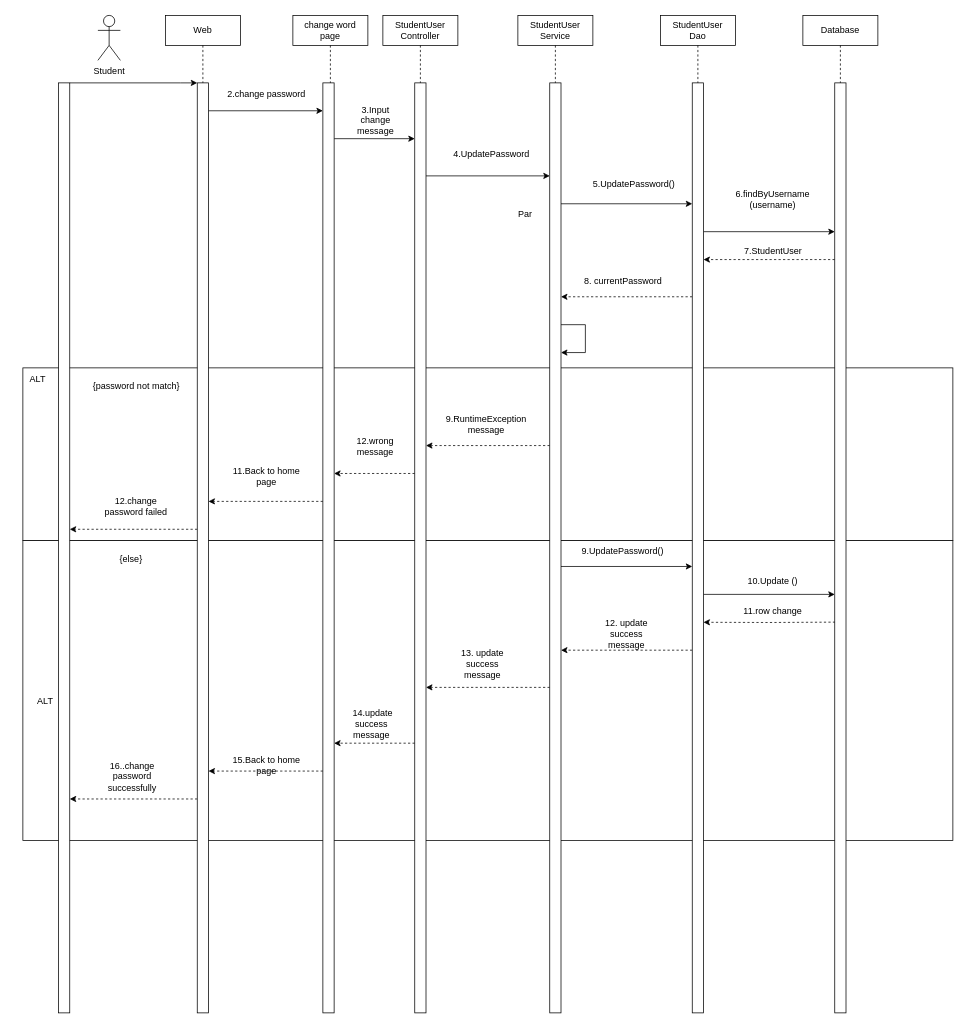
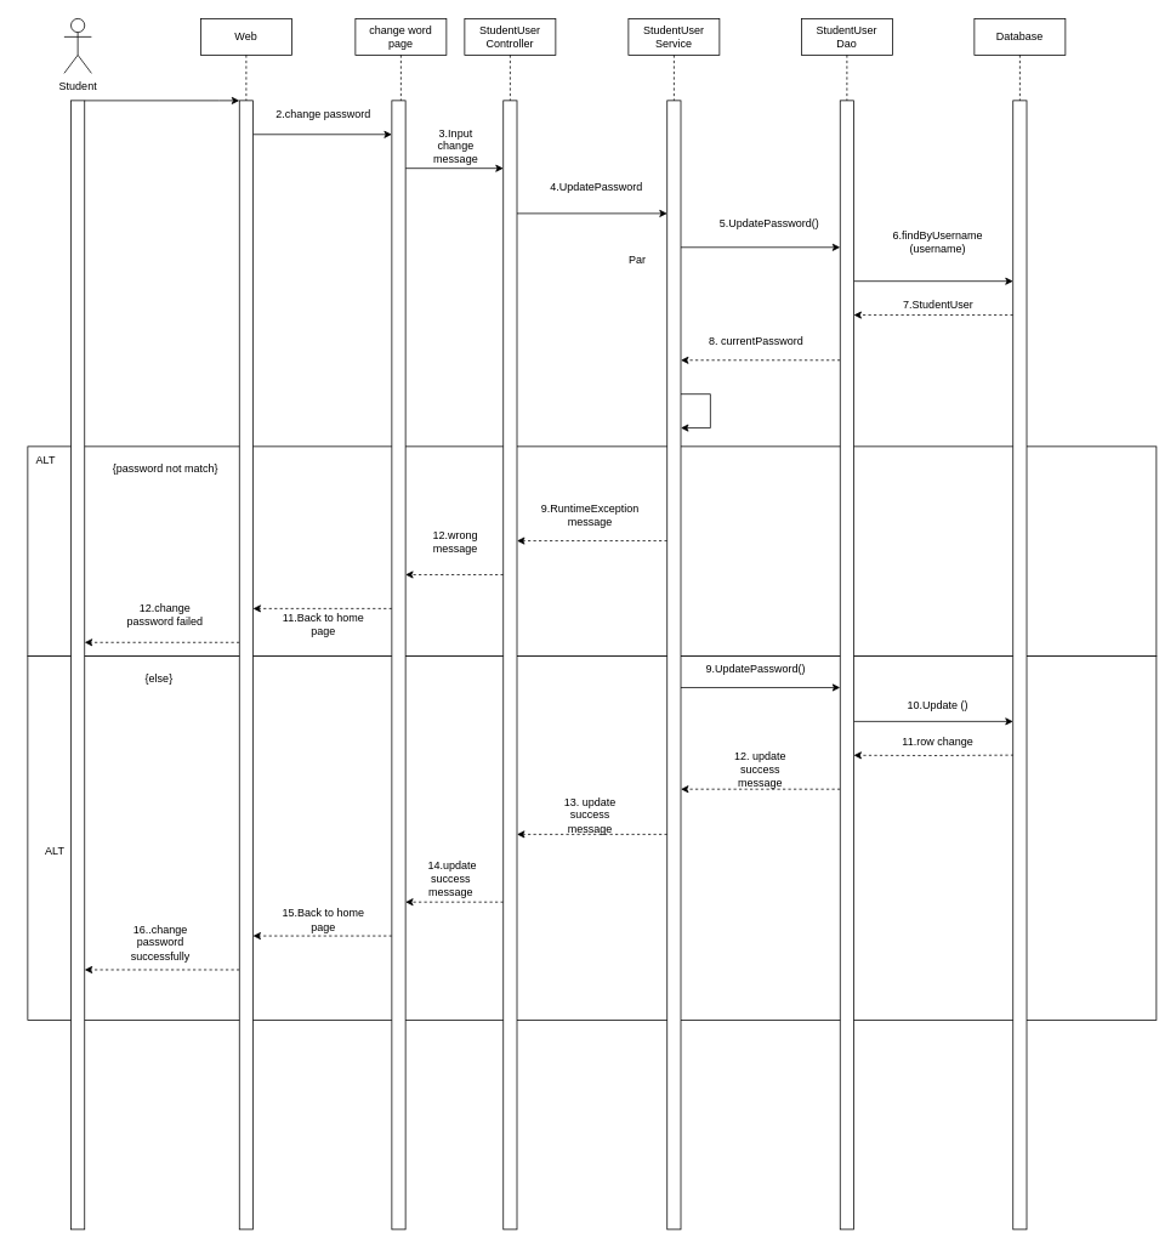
- <mxCell id="8" value="Student" style="shape=umlActor;verticalLabelPosition=bottom;verticalAlign=top;html=1;outlineConnect=0;" parent="1" vertex="1"><mxGeometry x="130" y="20" width="30" height="60" as="geometry" /></mxCell>
+ <mxCell id="8" value="Student" style="shape=umlActor;verticalLabelPosition=bottom;verticalAlign=top;html=1;outlineConnect=0;" parent="1" vertex="1"><mxGeometry x="70" y="20" width="30" height="60" as="geometry" /></mxCell>
- <mxCell id="16" value="11.Back to home page" style="text;html=1;strokeColor=none;fillColor=none;align=center;verticalAlign=middle;whiteSpace=wrap;rounded=0;" parent="1" vertex="1"><mxGeometry x="300" y="620" width="110" height="30" as="geometry" /></mxCell>
+ <mxCell id="16" value="11.Back to home page" style="text;html=1;strokeColor=none;fillColor=none;align=center;verticalAlign=middle;whiteSpace=wrap;rounded=0;" parent="1" vertex="1"><mxGeometry x="300" y="670" width="110" height="30" as="geometry" /></mxCell>
- <mxCell id="60" value="13.&amp;nbsp;update success&lt;br&gt;message" style="text;html=1;strokeColor=none;fillColor=none;align=center;verticalAlign=middle;whiteSpace=wrap;rounded=0;" parent="1" vertex="1"><mxGeometry x="612.5" y="870" width="60" height="30" as="geometry" /></mxCell>
+ <mxCell id="60" value="13.&amp;nbsp;update success&lt;br&gt;message" style="text;html=1;strokeColor=none;fillColor=none;align=center;verticalAlign=middle;whiteSpace=wrap;rounded=0;" parent="1" vertex="1"><mxGeometry x="617.5" y="880" width="60" height="30" as="geometry" /></mxCell>
- <mxCell id="52" value="15.Back to home page" style="text;html=1;strokeColor=none;fillColor=none;align=center;verticalAlign=middle;whiteSpace=wrap;rounded=0;" parent="1" vertex="1"><mxGeometry x="300" y="1005" width="110" height="30" as="geometry" /></mxCell>
+ <mxCell id="52" value="15.Back to home page" style="text;html=1;strokeColor=none;fillColor=none;align=center;verticalAlign=middle;whiteSpace=wrap;rounded=0;" parent="1" vertex="1"><mxGeometry x="300" y="995" width="110" height="30" as="geometry" /></mxCell>
